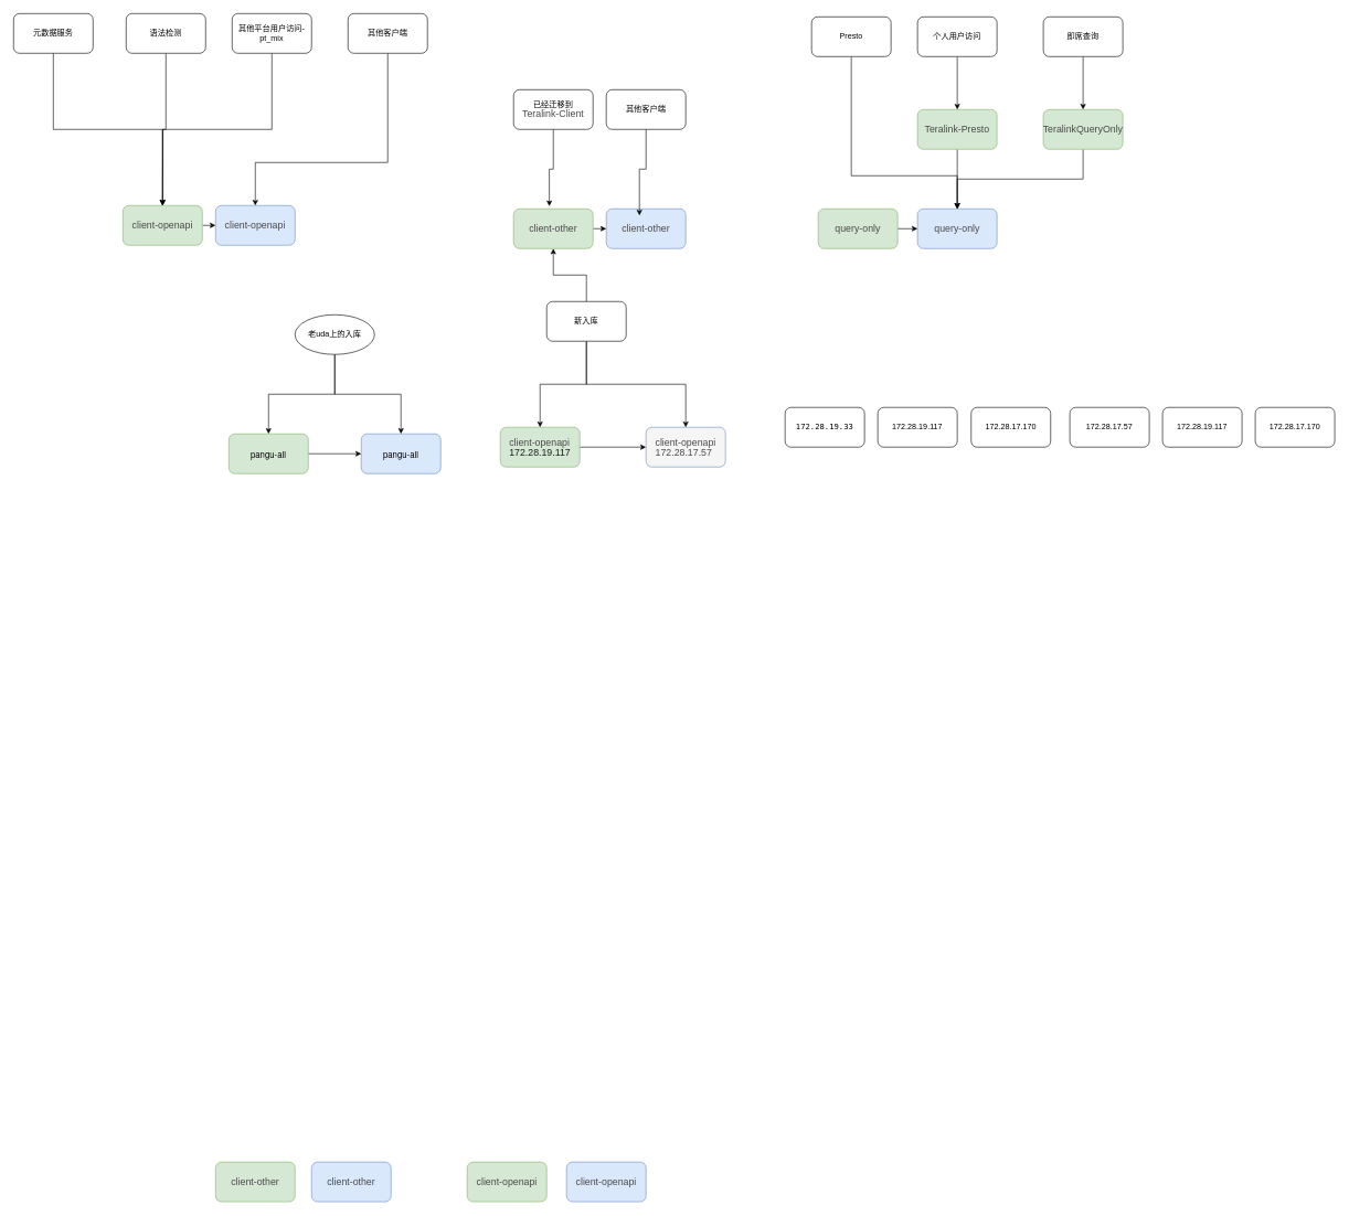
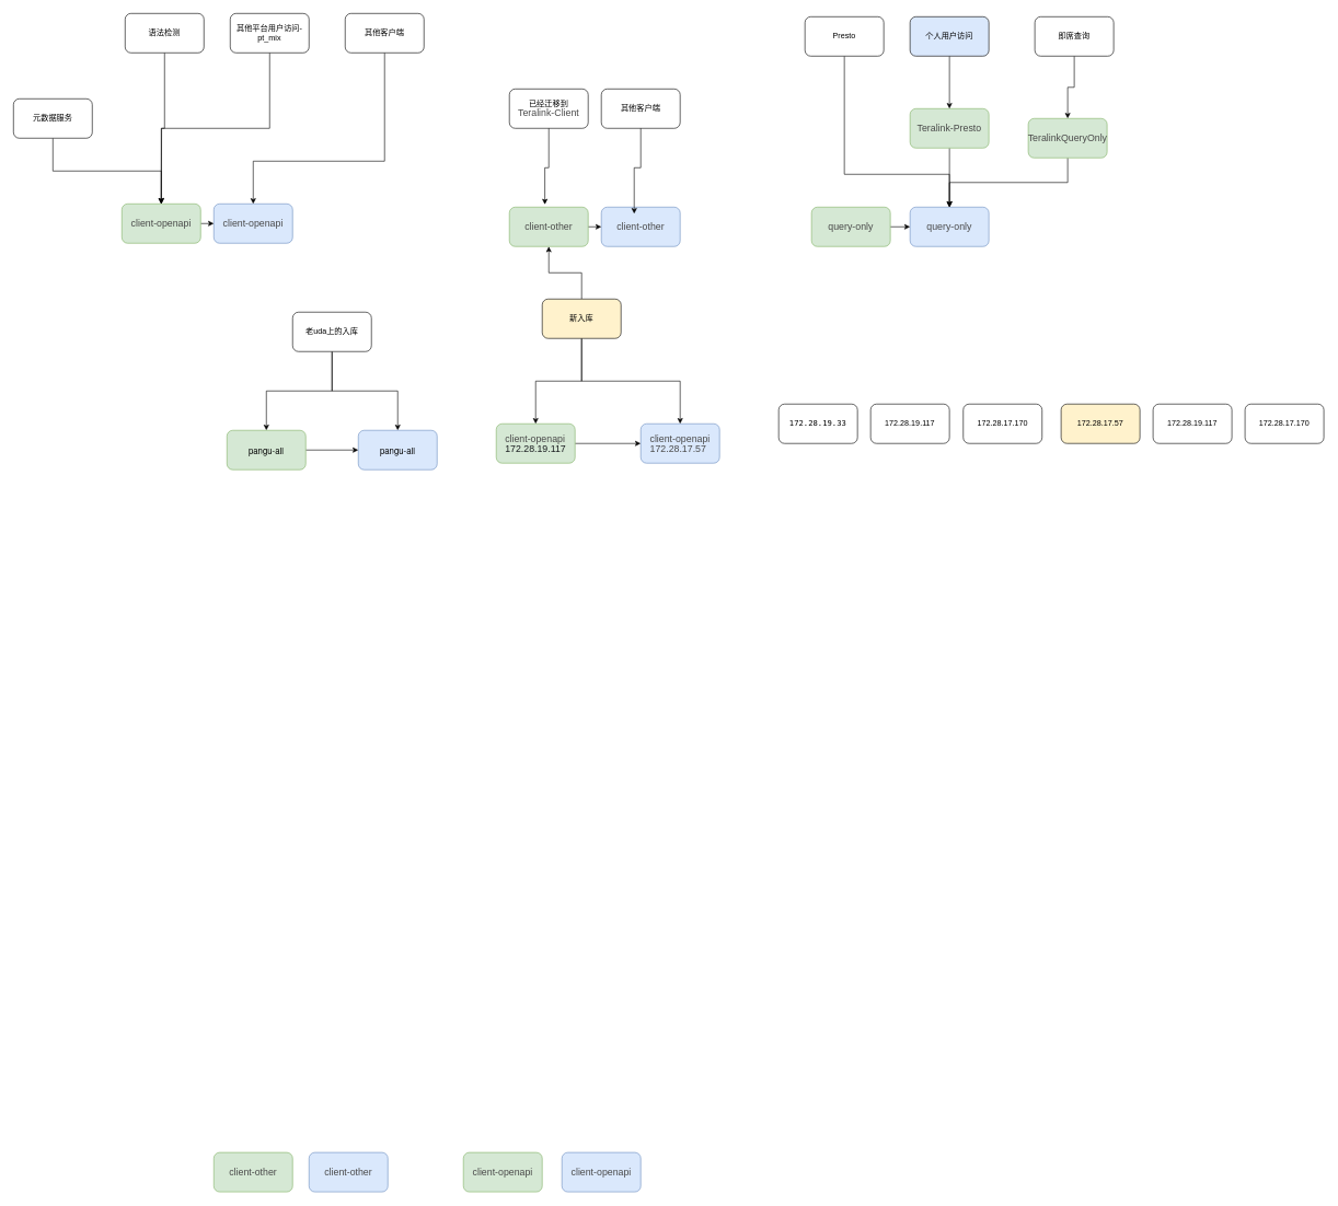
- <mxCell id="14" value="元数据服务" style="rounded=1;whiteSpace=wrap;html=1;" parent="1" vertex="1"><mxGeometry x="20" y="20" width="120" height="60" as="geometry" /></mxCell>
+ <mxCell id="14" value="元数据服务" style="rounded=1;whiteSpace=wrap;html=1;" parent="1" vertex="1"><mxGeometry x="20" y="150" width="120" height="60" as="geometry" /></mxCell>
- <mxCell id="24" value="个人用户访问" style="rounded=1;whiteSpace=wrap;html=1;" parent="1" vertex="1"><mxGeometry x="1385" y="25" width="120" height="60" as="geometry" /></mxCell>
+ <mxCell id="24" value="个人用户访问" style="rounded=1;whiteSpace=wrap;html=1;fillColor=#dae8fc;" parent="1" vertex="1"><mxGeometry x="1385" y="25" width="120" height="60" as="geometry" /></mxCell>
- <mxCell id="20" value="&lt;span data-copy-origin=&quot;https://shimo.zuoyebang.cc&quot; data-docs-delta=&quot;[[20,&amp;quot;query-only&amp;quot;]]&quot;&gt;&lt;p style=&quot;line-height: 100%; margin-bottom: 0pt; margin-top: 0pt; text-align: left; font-size: 11pt; color: rgb(73, 73, 73);&quot; class=&quot;ql-align-left&quot; align=&quot;left&quot;&gt;TeralinkQueryOnly&lt;/p&gt;&lt;/span&gt;" style="rounded=1;whiteSpace=wrap;html=1;fillColor=#d5e8d4;strokeColor=#82b366;" parent="1" vertex="1"><mxGeometry x="1575" y="165" width="120" height="60" as="geometry" /></mxCell>
+ <mxCell id="20" value="&lt;span data-copy-origin=&quot;https://shimo.zuoyebang.cc&quot; data-docs-delta=&quot;[[20,&amp;quot;query-only&amp;quot;]]&quot;&gt;&lt;p style=&quot;line-height: 100%; margin-bottom: 0pt; margin-top: 0pt; text-align: left; font-size: 11pt; color: rgb(73, 73, 73);&quot; class=&quot;ql-align-left&quot; align=&quot;left&quot;&gt;TeralinkQueryOnly&lt;/p&gt;&lt;/span&gt;" style="rounded=1;whiteSpace=wrap;html=1;fillColor=#d5e8d4;strokeColor=#82b366;" parent="1" vertex="1"><mxGeometry x="1565" y="180" width="120" height="60" as="geometry" /></mxCell>
- <mxCell id="45" value="新入库" style="rounded=1;whiteSpace=wrap;html=1;" vertex="1" parent="1"><mxGeometry x="825" y="455" width="120" height="60" as="geometry" /></mxCell>
+ <mxCell id="45" value="新入库" style="rounded=1;whiteSpace=wrap;html=1;fillColor=#fff2cc;" vertex="1" parent="1"><mxGeometry x="825" y="455" width="120" height="60" as="geometry" /></mxCell>
- <mxCell id="35" value="老uda上的入库" style="ellipse;whiteSpace=wrap;html=1;" vertex="1" parent="1"><mxGeometry x="445" y="475" width="120" height="60" as="geometry" /></mxCell>
+ <mxCell id="35" value="老uda上的入库" style="rounded=1;whiteSpace=wrap;html=1;" vertex="1" parent="1"><mxGeometry x="445" y="475" width="120" height="60" as="geometry" /></mxCell>
- <mxCell id="49" value="172.28.17.57" style="rounded=1;whiteSpace=wrap;html=1;" vertex="1" parent="1"><mxGeometry x="1615" y="615" width="120" height="60" as="geometry" /></mxCell>
+ <mxCell id="49" value="172.28.17.57" style="rounded=1;whiteSpace=wrap;html=1;fillColor=#fff2cc;" vertex="1" parent="1"><mxGeometry x="1615" y="615" width="120" height="60" as="geometry" /></mxCell>
- <mxCell id="41" value="&lt;span data-copy-origin=&quot;https://shimo.zuoyebang.cc&quot; data-docs-delta=&quot;[[20,&amp;quot;client-openapi&amp;quot;,&amp;quot;inline-dir:\&amp;quot;ltr\&amp;quot;&amp;quot;]]&quot;&gt;&lt;p style=&quot;line-height: 100%; margin-bottom: 0pt; margin-top: 0pt; text-align: left; font-size: 11pt; color: rgb(73, 73, 73);&quot; class=&quot;ql-align-left ql-direction-ltr&quot; align=&quot;left&quot;&gt;&lt;span class=&quot;ql-author-10000003088&quot;&gt;client&lt;/span&gt;&lt;span class=&quot;ql-author-10000000992&quot;&gt;-openapi&lt;br&gt;172.28.17.57&lt;/span&gt;&lt;/p&gt;&lt;/span&gt;" style="rounded=1;whiteSpace=wrap;html=1;fillColor=#f5f5f5;strokeColor=#6c8ebf;" vertex="1" parent="1"><mxGeometry x="975" y="645" width="120" height="60" as="geometry" /></mxCell>
+ <mxCell id="41" value="&lt;span data-copy-origin=&quot;https://shimo.zuoyebang.cc&quot; data-docs-delta=&quot;[[20,&amp;quot;client-openapi&amp;quot;,&amp;quot;inline-dir:\&amp;quot;ltr\&amp;quot;&amp;quot;]]&quot;&gt;&lt;p style=&quot;line-height: 100%; margin-bottom: 0pt; margin-top: 0pt; text-align: left; font-size: 11pt; color: rgb(73, 73, 73);&quot; class=&quot;ql-align-left ql-direction-ltr&quot; align=&quot;left&quot;&gt;&lt;span class=&quot;ql-author-10000003088&quot;&gt;client&lt;/span&gt;&lt;span class=&quot;ql-author-10000000992&quot;&gt;-openapi&lt;br&gt;172.28.17.57&lt;/span&gt;&lt;/p&gt;&lt;/span&gt;" style="rounded=1;whiteSpace=wrap;html=1;fillColor=#dae8fc;strokeColor=#6c8ebf;" vertex="1" parent="1"><mxGeometry x="975" y="645" width="120" height="60" as="geometry" /></mxCell>
